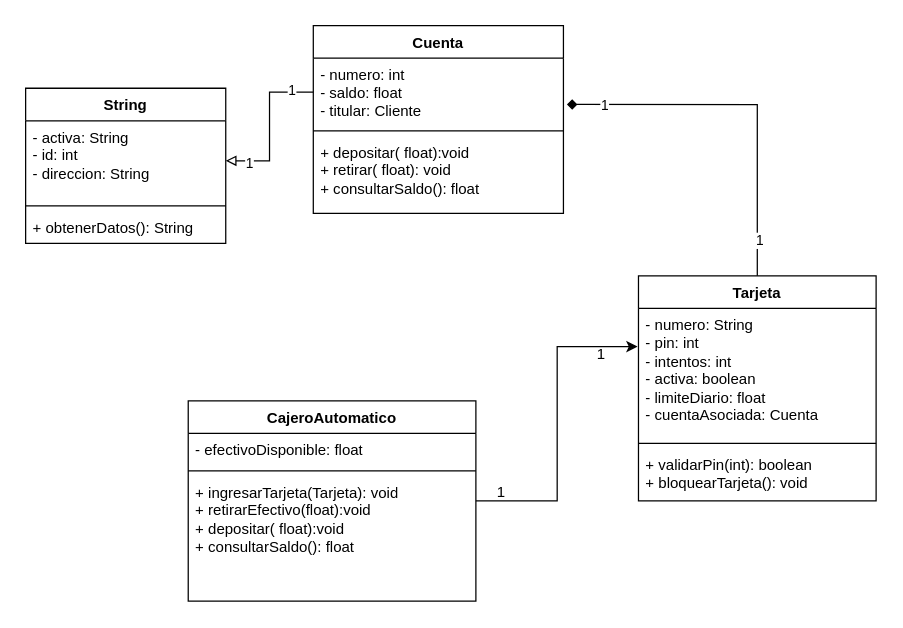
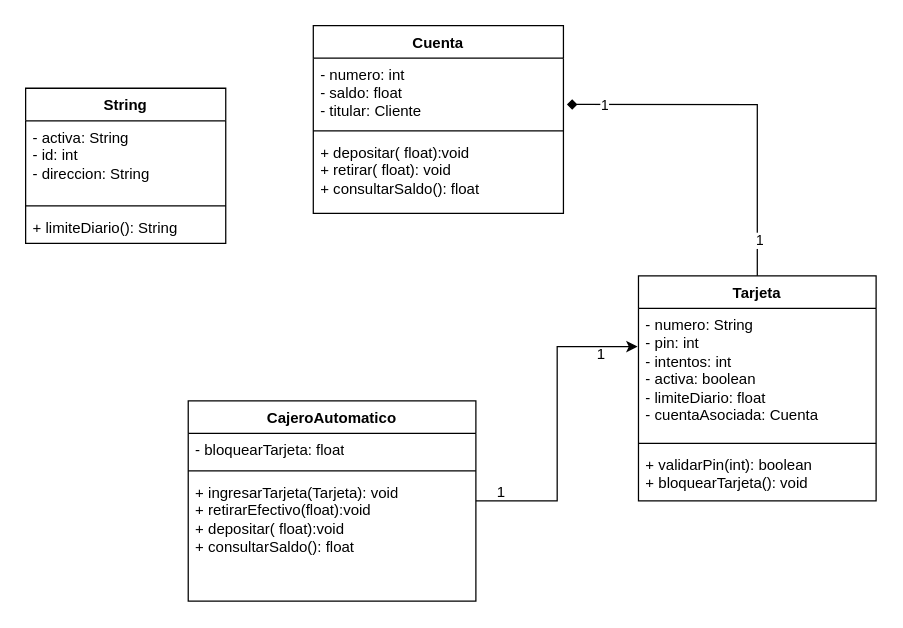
- <mxCell id="10" style="edgeStyle=orthogonalEdgeStyle;rounded=0;orthogonalLoop=1;jettySize=auto;html=1;endArrow=block;endFill=0;" parent="1" source="7" target="3" edge="1"><mxGeometry relative="1" as="geometry" /></mxCell>
- <mxCell id="11" value="1" style="edgeLabel;html=1;align=center;verticalAlign=middle;resizable=0;points=[];" parent="10" vertex="1" connectable="0"><mxGeometry x="0.705" y="1" relative="1" as="geometry"><mxPoint as="offset" /></mxGeometry></mxCell>
- <mxCell id="12" value="1" style="edgeLabel;html=1;align=center;verticalAlign=middle;resizable=0;points=[];" parent="10" vertex="1" connectable="0"><mxGeometry x="-0.705" y="-2" relative="1" as="geometry"><mxPoint as="offset" /></mxGeometry></mxCell>
- <mxCell id="5" value="&lt;span class=&quot;hljs-operator&quot;&gt;+&lt;/span&gt; obtenerDatos(): String" style="text;strokeColor=none;fillColor=none;align=left;verticalAlign=top;spacingLeft=4;spacingRight=4;overflow=hidden;rotatable=0;points=[[0,0.5],[1,0.5]];portConstraint=eastwest;whiteSpace=wrap;html=1;" parent="2" vertex="1"><mxGeometry y="98" width="160" height="26" as="geometry" /></mxCell>
+ <mxCell id="5" value="&lt;span class=&quot;hljs-operator&quot;&gt;+&lt;/span&gt; limiteDiario(): String" style="text;strokeColor=none;fillColor=none;align=left;verticalAlign=top;spacingLeft=4;spacingRight=4;overflow=hidden;rotatable=0;points=[[0,0.5],[1,0.5]];portConstraint=eastwest;whiteSpace=wrap;html=1;" parent="2" vertex="1"><mxGeometry y="98" width="160" height="26" as="geometry" /></mxCell>
- <mxCell id="21" value="- efectivoDisponible: float" style="text;strokeColor=none;fillColor=none;align=left;verticalAlign=top;spacingLeft=4;spacingRight=4;overflow=hidden;rotatable=0;points=[[0,0.5],[1,0.5]];portConstraint=eastwest;whiteSpace=wrap;html=1;" parent="20" vertex="1"><mxGeometry y="26" width="230" height="26" as="geometry" /></mxCell>
+ <mxCell id="21" value="- bloquearTarjeta: float" style="text;strokeColor=none;fillColor=none;align=left;verticalAlign=top;spacingLeft=4;spacingRight=4;overflow=hidden;rotatable=0;points=[[0,0.5],[1,0.5]];portConstraint=eastwest;whiteSpace=wrap;html=1;" parent="20" vertex="1"><mxGeometry y="26" width="230" height="26" as="geometry" /></mxCell>
